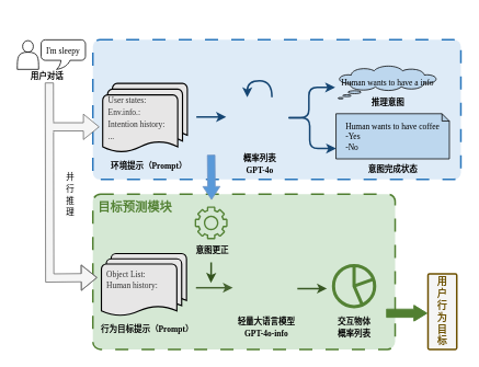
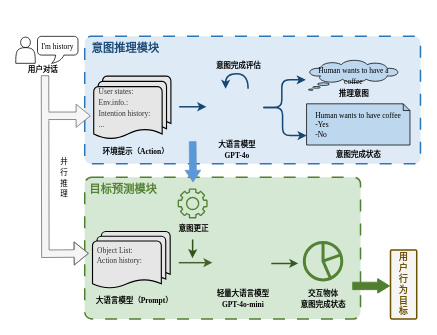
- <mxCell id="40" value="&lt;font style=&quot;font-size: 10px;&quot; face=&quot;Times New Roman&quot;&gt;I'm sleepy&lt;/font&gt;" style="whiteSpace=wrap;html=1;shape=mxgraph.basic.roundRectCallout;dx=29.74;dy=11;size=5;boundedLbl=1;strokeWidth=1;movable=1;resizable=1;rotatable=1;deletable=1;editable=1;locked=0;connectable=1;" vertex="1" parent="1"><mxGeometry x="49" y="48" width="54" height="36" as="geometry" /></mxCell>
+ <mxCell id="40" value="&lt;font style=&quot;font-size: 10px;&quot; face=&quot;Times New Roman&quot;&gt;I'm history&lt;/font&gt;" style="whiteSpace=wrap;html=1;shape=mxgraph.basic.roundRectCallout;dx=29.74;dy=11;size=5;boundedLbl=1;strokeWidth=1;movable=1;resizable=1;rotatable=1;deletable=1;editable=1;locked=0;connectable=1;" vertex="1" parent="1"><mxGeometry x="49" y="48" width="54" height="36" as="geometry" /></mxCell>
+ <mxCell id="12" value="&lt;font style=&quot;font-size: 15px;&quot; face=&quot;Times New Roman&quot;&gt;意图推理模块&lt;/font&gt;" style="text;html=1;align=center;verticalAlign=middle;resizable=1;points=[];autosize=1;strokeColor=none;fillColor=none;fontColor=light-dark(#1c4c77, #a1cdf9);fontStyle=1;movable=1;rotatable=1;deletable=1;editable=1;locked=0;connectable=1;" vertex="1" parent="1"><mxGeometry x="112" y="48" width="108" height="30" as="geometry" /></mxCell>
+ <mxCell id="42" value="&lt;b&gt;&lt;font style=&quot;font-size: 10px;&quot; face=&quot;Times New Roman&quot;&gt;意图完成评估&lt;/font&gt;&lt;/b&gt;" style="text;html=1;align=center;verticalAlign=middle;resizable=1;points=[];autosize=1;strokeColor=none;fillColor=none;movable=1;rotatable=1;deletable=1;editable=1;locked=0;connectable=1;" vertex="1" parent="1"><mxGeometry x="278.1" y="74.03" width="78" height="26" as="geometry" /></mxCell>
- <mxCell id="33" value="&lt;font style=&quot;font-size: 10px;&quot; face=&quot;Times New Roman&quot;&gt;Human wants to have a info&lt;/font&gt;" style="whiteSpace=wrap;html=1;shape=mxgraph.basic.cloud_callout;strokeColor=light-dark(#000000,#319EFF);fillColor=light-dark(#bdd7ee, #1e4a76);movable=1;resizable=1;rotatable=1;deletable=1;editable=1;locked=0;connectable=1;" vertex="1" parent="32"><mxGeometry x="5" width="120" height="40.0" as="geometry" /></mxCell>
+ <mxCell id="33" value="&lt;font style=&quot;font-size: 10px;&quot; face=&quot;Times New Roman&quot;&gt;Human wants to have a coffee&lt;/font&gt;" style="whiteSpace=wrap;html=1;shape=mxgraph.basic.cloud_callout;strokeColor=light-dark(#000000,#319EFF);fillColor=light-dark(#bdd7ee, #1e4a76);movable=1;resizable=1;rotatable=1;deletable=1;editable=1;locked=0;connectable=1;" vertex="1" parent="32"><mxGeometry x="5" width="120" height="40.0" as="geometry" /></mxCell>
- <mxCell id="47" value="&lt;font style=&quot;font-size: 10px;&quot;&gt;&lt;font style=&quot;&quot; face=&quot;Times New Roman&quot;&gt;&lt;b style=&quot;&quot;&gt;概率列表&lt;/b&gt;&lt;/font&gt;&lt;br&gt;&lt;/font&gt;&lt;div&gt;&lt;b&gt;&lt;font style=&quot;font-size: 10px;&quot; face=&quot;Times New Roman&quot;&gt;GPT-4o&lt;/font&gt;&lt;/b&gt;&lt;/div&gt;" style="text;html=1;align=center;verticalAlign=middle;resizable=1;points=[];autosize=1;strokeColor=none;fillColor=none;movable=1;rotatable=1;deletable=1;editable=1;locked=0;connectable=1;" vertex="1" parent="1"><mxGeometry x="281" y="178" width="68" height="41" as="geometry" /></mxCell>
+ <mxCell id="47" value="&lt;font style=&quot;font-size: 10px;&quot;&gt;&lt;font style=&quot;&quot; face=&quot;Times New Roman&quot;&gt;&lt;b style=&quot;&quot;&gt;大语言模型&lt;/b&gt;&lt;/font&gt;&lt;br&gt;&lt;/font&gt;&lt;div&gt;&lt;b&gt;&lt;font style=&quot;font-size: 10px;&quot; face=&quot;Times New Roman&quot;&gt;GPT-4o&lt;/font&gt;&lt;/b&gt;&lt;/div&gt;" style="text;html=1;align=center;verticalAlign=middle;resizable=1;points=[];autosize=1;strokeColor=none;fillColor=none;movable=1;rotatable=1;deletable=1;editable=1;locked=0;connectable=1;" vertex="1" parent="1"><mxGeometry x="281" y="178" width="68" height="41" as="geometry" /></mxCell>
- <mxCell id="10" value="&lt;b&gt;&lt;font style=&quot;font-size: 10px;&quot; face=&quot;Times New Roman&quot;&gt;环境提示（Prompt）&lt;/font&gt;&lt;/b&gt;" style="text;html=1;align=center;verticalAlign=middle;resizable=1;points=[];autosize=1;strokeColor=none;fillColor=none;movable=1;rotatable=1;deletable=1;editable=1;locked=0;connectable=1;" vertex="1" parent="9"><mxGeometry x="-4.817" y="106.593" width="111" height="26" as="geometry" /></mxCell>
+ <mxCell id="10" value="&lt;b&gt;&lt;font style=&quot;font-size: 10px;&quot; face=&quot;Times New Roman&quot;&gt;环境提示（Action）&lt;/font&gt;&lt;/b&gt;" style="text;html=1;align=center;verticalAlign=middle;resizable=1;points=[];autosize=1;strokeColor=none;fillColor=none;movable=1;rotatable=1;deletable=1;editable=1;locked=0;connectable=1;" vertex="1" parent="9"><mxGeometry x="-4.817" y="106.593" width="111" height="26" as="geometry" /></mxCell>
- <mxCell id="8" value="&lt;div style=&quot;color: rgb(51, 51, 51);&quot;&gt;&lt;span style=&quot;background-color: transparent; color: light-dark(rgb(51, 51, 51), rgb(193, 193, 193));&quot;&gt;&lt;font style=&quot;font-size: 10px;&quot; face=&quot;Times New Roman&quot;&gt;&amp;nbsp; Object List:&lt;/font&gt;&lt;/span&gt;&lt;/div&gt;&lt;div style=&quot;color: rgb(51, 51, 51);&quot;&gt;&lt;font style=&quot;font-size: 10px;&quot; face=&quot;Times New Roman&quot;&gt;&amp;nbsp; Human history:&lt;/font&gt;&lt;/div&gt;&lt;div style=&quot;color: rgb(51, 51, 51);&quot;&gt;&lt;font style=&quot;font-size: 10px;&quot; face=&quot;Times New Roman&quot;&gt;&amp;nbsp;&amp;nbsp;&lt;/font&gt;&lt;/div&gt;" style="strokeWidth=1.5;html=1;shape=mxgraph.flowchart.multi-document;whiteSpace=wrap;align=left;fillColor=light-dark(#e7e6e6, #ededed);movable=1;resizable=1;rotatable=1;deletable=1;editable=1;locked=0;connectable=1;" vertex="1" parent="5"><mxGeometry x="-3.6" y="5.282" width="103.597" height="76.402" as="geometry" /></mxCell>
+ <mxCell id="8" value="&lt;div style=&quot;color: rgb(51, 51, 51);&quot;&gt;&lt;span style=&quot;background-color: transparent; color: light-dark(rgb(51, 51, 51), rgb(193, 193, 193));&quot;&gt;&lt;font style=&quot;font-size: 10px;&quot; face=&quot;Times New Roman&quot;&gt;&amp;nbsp; Object List:&lt;/font&gt;&lt;/span&gt;&lt;/div&gt;&lt;div style=&quot;color: rgb(51, 51, 51);&quot;&gt;&lt;font style=&quot;font-size: 10px;&quot; face=&quot;Times New Roman&quot;&gt;&amp;nbsp; Action history:&lt;/font&gt;&lt;/div&gt;&lt;div style=&quot;color: rgb(51, 51, 51);&quot;&gt;&lt;font style=&quot;font-size: 10px;&quot; face=&quot;Times New Roman&quot;&gt;&amp;nbsp;&amp;nbsp;&lt;/font&gt;&lt;/div&gt;" style="strokeWidth=1.5;html=1;shape=mxgraph.flowchart.multi-document;whiteSpace=wrap;align=left;fillColor=light-dark(#e7e6e6, #ededed);movable=1;resizable=1;rotatable=1;deletable=1;editable=1;locked=0;connectable=1;" vertex="1" parent="5"><mxGeometry x="-3.6" y="5.282" width="103.597" height="76.402" as="geometry" /></mxCell>
- <mxCell id="27" value="&lt;b&gt;&lt;font style=&quot;font-size: 10px;&quot; face=&quot;Times New Roman&quot;&gt;轻量大语言模型&lt;/font&gt;&lt;/b&gt;&lt;div&gt;&lt;b&gt;&lt;font style=&quot;font-size: 10px;&quot; face=&quot;Times New Roman&quot;&gt;GPT-4o-info&lt;/font&gt;&lt;/b&gt;&lt;/div&gt;" style="text;html=1;align=center;verticalAlign=middle;resizable=1;points=[];autosize=1;strokeColor=none;fillColor=none;movable=1;rotatable=1;deletable=1;editable=1;locked=0;connectable=1;" vertex="1" parent="26"><mxGeometry x="-0.63" y="80.37" width="88" height="41" as="geometry" /></mxCell>
+ <mxCell id="27" value="&lt;b&gt;&lt;font style=&quot;font-size: 10px;&quot; face=&quot;Times New Roman&quot;&gt;轻量大语言模型&lt;/font&gt;&lt;/b&gt;&lt;div&gt;&lt;b&gt;&lt;font style=&quot;font-size: 10px;&quot; face=&quot;Times New Roman&quot;&gt;GPT-4o-mini&lt;/font&gt;&lt;/b&gt;&lt;/div&gt;" style="text;html=1;align=center;verticalAlign=middle;resizable=1;points=[];autosize=1;strokeColor=none;fillColor=none;movable=1;rotatable=1;deletable=1;editable=1;locked=0;connectable=1;" vertex="1" parent="26"><mxGeometry x="-0.63" y="80.37" width="88" height="41" as="geometry" /></mxCell>
- <mxCell id="21" value="&lt;b&gt;&lt;font style=&quot;font-size: 10px;&quot; face=&quot;Times New Roman&quot;&gt;交互物体&lt;/font&gt;&lt;/b&gt;&lt;div&gt;&lt;b&gt;&lt;font style=&quot;font-size: 10px;&quot; face=&quot;Times New Roman&quot;&gt;概率列表&lt;/font&gt;&lt;/b&gt;&lt;/div&gt;" style="text;html=1;align=center;verticalAlign=middle;resizable=1;points=[];autosize=1;strokeColor=none;fillColor=none;fontStyle=0;movable=1;rotatable=1;deletable=1;editable=1;locked=0;connectable=1;" vertex="1" parent="19"><mxGeometry x="21" y="54.5" width="58" height="41" as="geometry" /></mxCell>
+ <mxCell id="21" value="&lt;b&gt;&lt;font style=&quot;font-size: 10px;&quot; face=&quot;Times New Roman&quot;&gt;交互物体&lt;/font&gt;&lt;/b&gt;&lt;div&gt;&lt;b&gt;&lt;font style=&quot;font-size: 10px;&quot; face=&quot;Times New Roman&quot;&gt;意图完成状态&lt;/font&gt;&lt;/b&gt;&lt;/div&gt;" style="text;html=1;align=center;verticalAlign=middle;resizable=1;points=[];autosize=1;strokeColor=none;fillColor=none;fontStyle=0;movable=1;rotatable=1;deletable=1;editable=1;locked=0;connectable=1;" vertex="1" parent="19"><mxGeometry x="21" y="54.5" width="58" height="41" as="geometry" /></mxCell>
- <mxCell id="7" value="&lt;b&gt;&lt;font style=&quot;font-size: 10px;&quot; face=&quot;Times New Roman&quot;&gt;行为目标提示（Prompt）&lt;/font&gt;&lt;/b&gt;" style="text;html=1;align=center;verticalAlign=middle;resizable=1;points=[];autosize=1;strokeColor=none;fillColor=none;movable=1;rotatable=1;deletable=1;editable=1;locked=0;connectable=1;" vertex="1" parent="5"><mxGeometry x="-13.995" y="83.684" width="131" height="26" as="geometry" /></mxCell>
+ <mxCell id="7" value="&lt;b&gt;&lt;font style=&quot;font-size: 10px;&quot; face=&quot;Times New Roman&quot;&gt;大语言模型（Prompt）&lt;/font&gt;&lt;/b&gt;" style="text;html=1;align=center;verticalAlign=middle;resizable=1;points=[];autosize=1;strokeColor=none;fillColor=none;movable=1;rotatable=1;deletable=1;editable=1;locked=0;connectable=1;" vertex="1" parent="5"><mxGeometry x="-13.995" y="83.684" width="131" height="26" as="geometry" /></mxCell>
